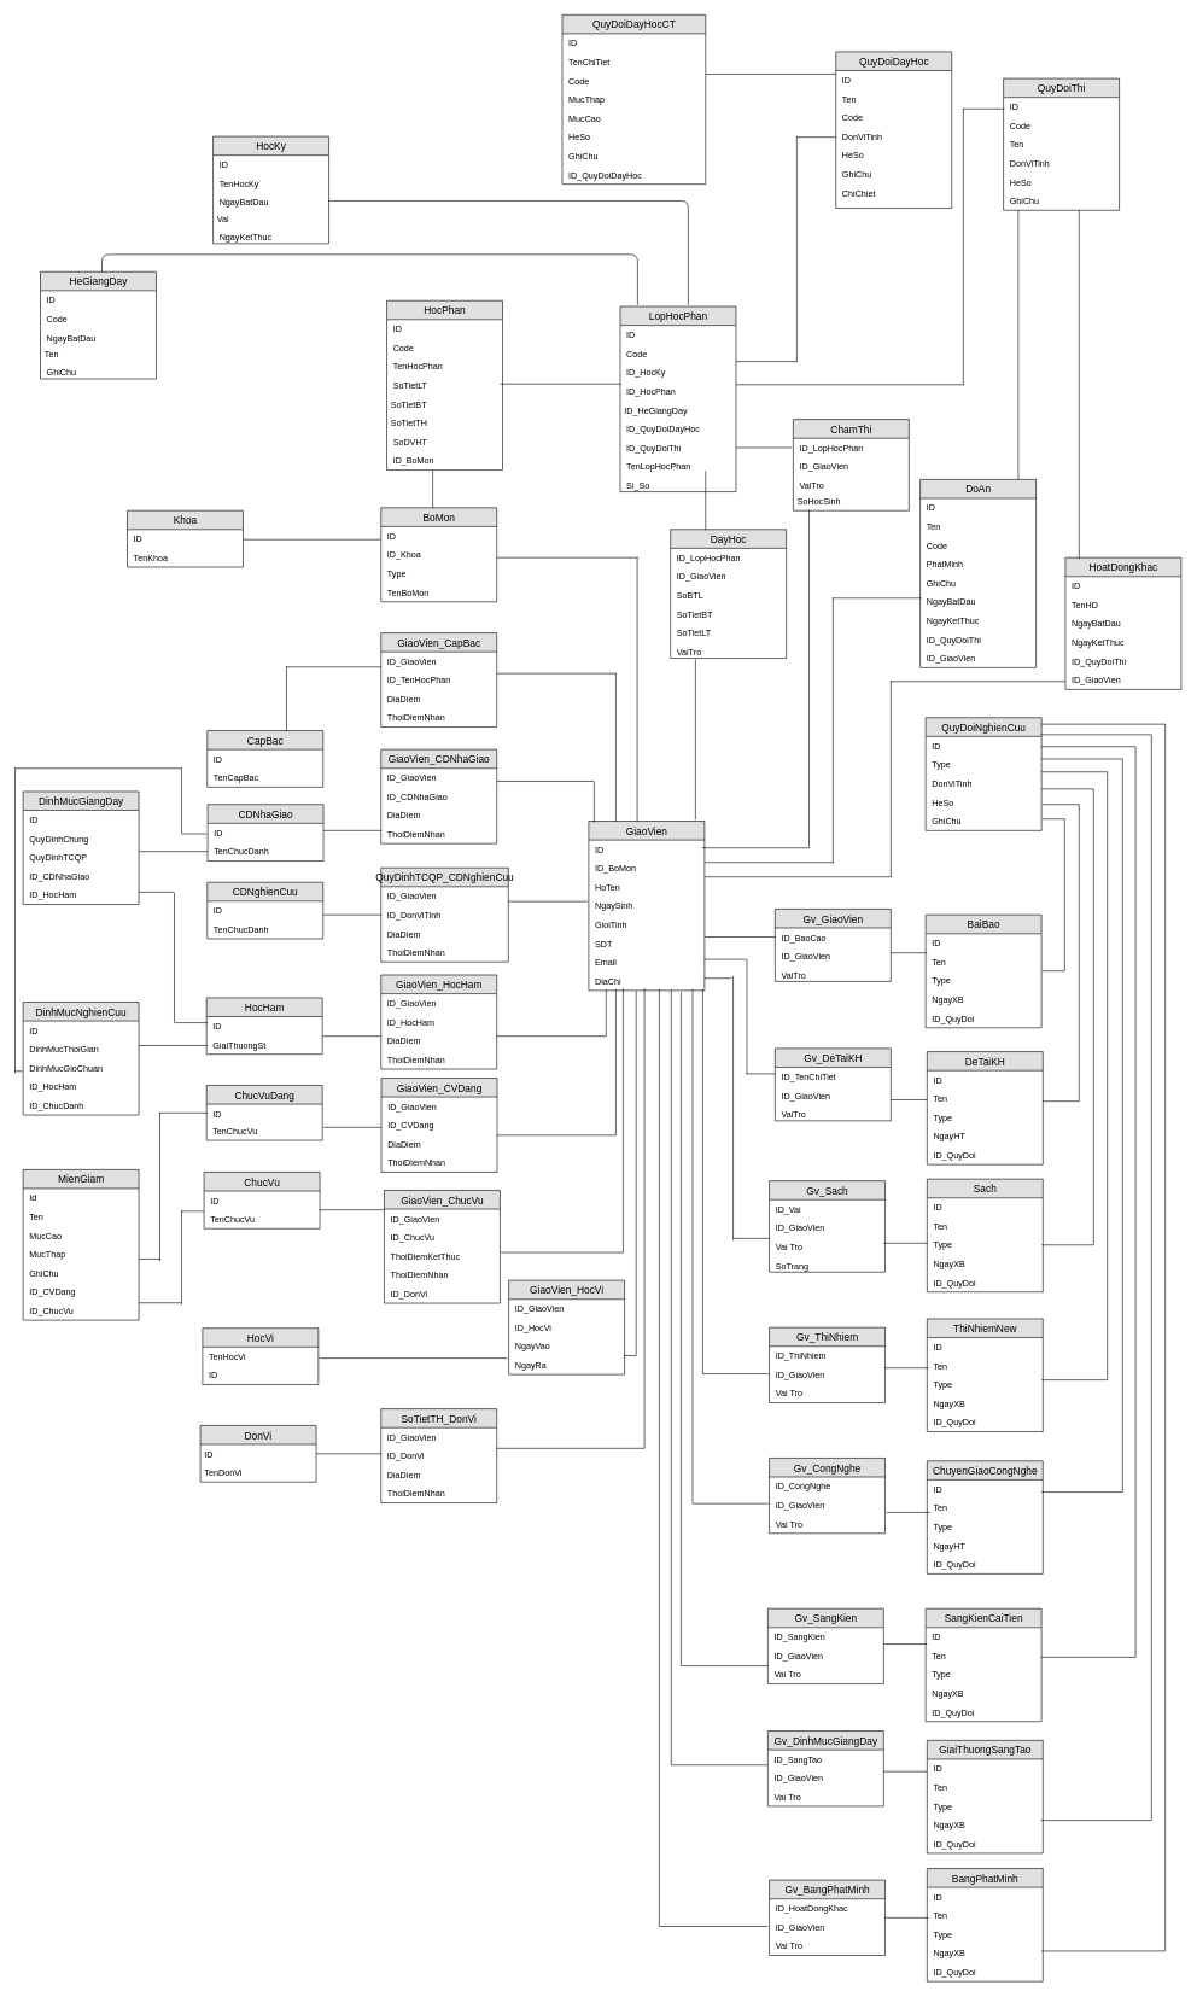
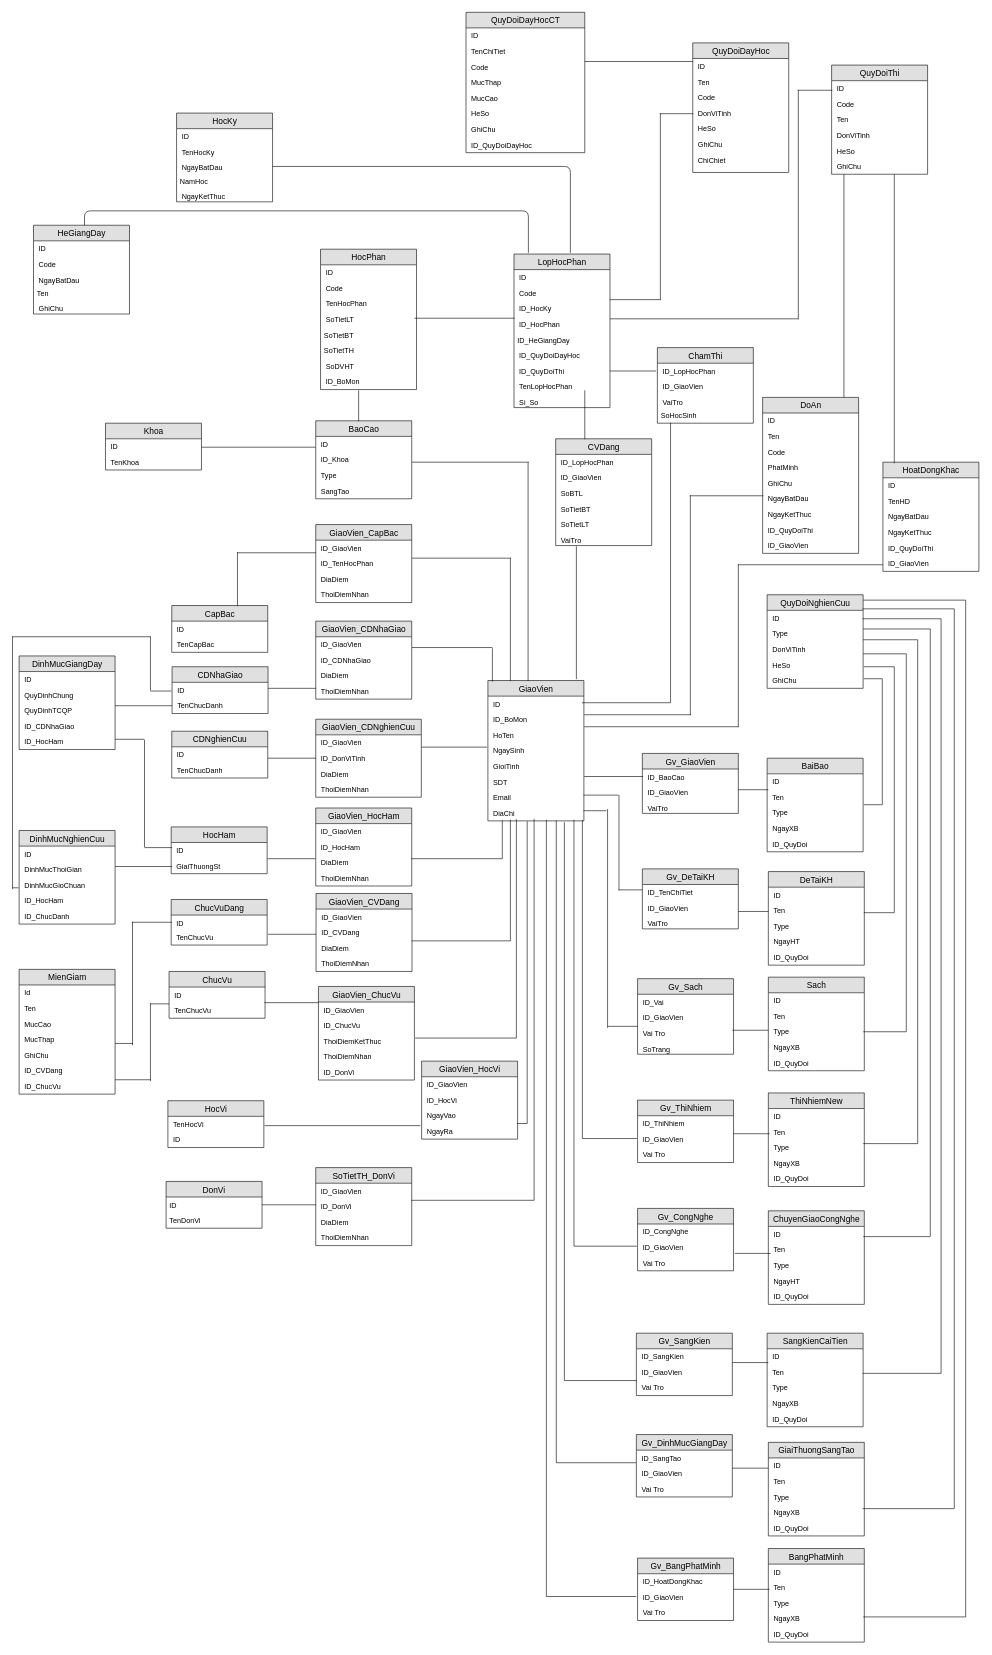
- <mxCell id="348" value="Vai" style="text;strokeColor=none;fillColor=none;spacingLeft=4;spacingRight=4;overflow=hidden;rotatable=0;points=[[0,0.5],[1,0.5]];portConstraint=eastwest;fontSize=12;" parent="344" vertex="1"><mxGeometry y="100" width="160" height="26" as="geometry" /></mxCell>
+ <mxCell id="348" value="NamHoc" style="text;strokeColor=none;fillColor=none;spacingLeft=4;spacingRight=4;overflow=hidden;rotatable=0;points=[[0,0.5],[1,0.5]];portConstraint=eastwest;fontSize=12;" parent="344" vertex="1"><mxGeometry y="100" width="160" height="26" as="geometry" /></mxCell>
- <mxCell id="32" value="BoMon" style="swimlane;fontStyle=0;childLayout=stackLayout;horizontal=1;startSize=26;fillColor=#e0e0e0;horizontalStack=0;resizeParent=1;resizeParentMax=0;resizeLast=0;collapsible=1;marginBottom=0;swimlaneFillColor=#ffffff;align=center;fontSize=14;spacingLeft=7;spacingRight=6;" parent="1" vertex="1"><mxGeometry x="525.5" y="701" width="160" height="130" as="geometry" /></mxCell>
+ <mxCell id="32" value="BaoCao" style="swimlane;fontStyle=0;childLayout=stackLayout;horizontal=1;startSize=26;fillColor=#e0e0e0;horizontalStack=0;resizeParent=1;resizeParentMax=0;resizeLast=0;collapsible=1;marginBottom=0;swimlaneFillColor=#ffffff;align=center;fontSize=14;spacingLeft=7;spacingRight=6;" parent="1" vertex="1"><mxGeometry x="525.5" y="701" width="160" height="130" as="geometry" /></mxCell>
- <mxCell id="148" value="DayHoc" style="swimlane;fontStyle=0;childLayout=stackLayout;horizontal=1;startSize=26;fillColor=#e0e0e0;horizontalStack=0;resizeParent=1;resizeParentMax=0;resizeLast=0;collapsible=1;marginBottom=0;swimlaneFillColor=#ffffff;align=center;fontSize=14;labelBorderColor=none;movable=1;resizable=1;rotatable=1;deletable=1;editable=1;connectable=1;spacingLeft=7;spacingRight=6;" parent="1" vertex="1"><mxGeometry x="925.5" y="731" width="160" height="178" as="geometry" /></mxCell>
+ <mxCell id="148" value="CVDang" style="swimlane;fontStyle=0;childLayout=stackLayout;horizontal=1;startSize=26;fillColor=#e0e0e0;horizontalStack=0;resizeParent=1;resizeParentMax=0;resizeLast=0;collapsible=1;marginBottom=0;swimlaneFillColor=#ffffff;align=center;fontSize=14;labelBorderColor=none;movable=1;resizable=1;rotatable=1;deletable=1;editable=1;connectable=1;spacingLeft=7;spacingRight=6;" parent="1" vertex="1"><mxGeometry x="925.5" y="731" width="160" height="178" as="geometry" /></mxCell>
- <mxCell id="36" value="TenBoMon" style="text;strokeColor=none;fillColor=none;spacingLeft=7;spacingRight=6;overflow=hidden;rotatable=0;points=[[0,0.5],[1,0.5]];portConstraint=eastwest;fontSize=12;" parent="32" vertex="1"><mxGeometry y="104" width="160" height="26" as="geometry" /></mxCell>
+ <mxCell id="36" value="SangTao" style="text;strokeColor=none;fillColor=none;spacingLeft=7;spacingRight=6;overflow=hidden;rotatable=0;points=[[0,0.5],[1,0.5]];portConstraint=eastwest;fontSize=12;" parent="32" vertex="1"><mxGeometry y="104" width="160" height="26" as="geometry" /></mxCell>
- <mxCell id="183" value="QuyDinhTCQP_CDNghienCuu" style="swimlane;fontStyle=0;childLayout=stackLayout;horizontal=1;startSize=26;fillColor=#E0E0E0;horizontalStack=0;resizeParent=1;resizeParentMax=0;resizeLast=0;collapsible=1;marginBottom=0;swimlaneFillColor=#ffffff;align=center;fontSize=14;spacingLeft=7;spacingRight=6;" parent="1" vertex="1"><mxGeometry x="525.5" y="1198.5" width="176" height="130" as="geometry" /></mxCell>
+ <mxCell id="183" value="GiaoVien_CDNghienCuu" style="swimlane;fontStyle=0;childLayout=stackLayout;horizontal=1;startSize=26;fillColor=#E0E0E0;horizontalStack=0;resizeParent=1;resizeParentMax=0;resizeLast=0;collapsible=1;marginBottom=0;swimlaneFillColor=#ffffff;align=center;fontSize=14;spacingLeft=7;spacingRight=6;" parent="1" vertex="1"><mxGeometry x="525.5" y="1198.5" width="176" height="130" as="geometry" /></mxCell>
